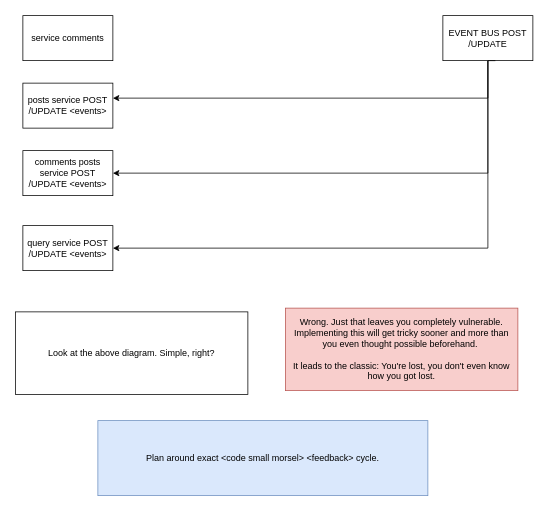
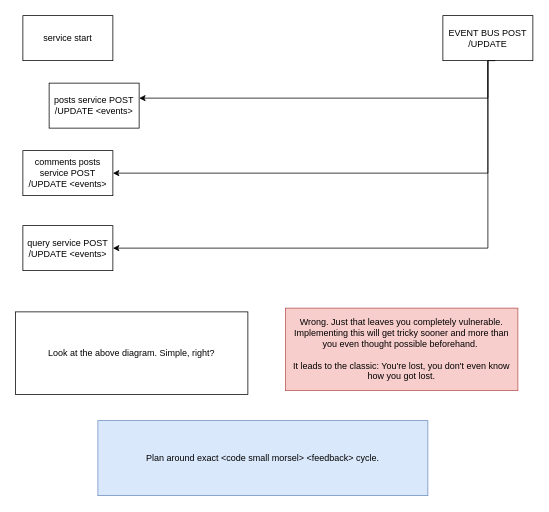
- <mxCell id="2" value="service comments" style="rounded=0;whiteSpace=wrap;html=1;" parent="1" vertex="1"><mxGeometry x="30" y="20" width="120" height="60" as="geometry" /></mxCell>
+ <mxCell id="2" value="service start" style="rounded=0;whiteSpace=wrap;html=1;" parent="1" vertex="1"><mxGeometry x="30" y="20" width="120" height="60" as="geometry" /></mxCell>
- <mxCell id="9" value="posts service POST /UPDATE &amp;lt;events&amp;gt;" style="rounded=0;whiteSpace=wrap;html=1;" parent="1" vertex="1"><mxGeometry x="30" y="110" width="120" height="60" as="geometry" /></mxCell>
+ <mxCell id="9" value="posts service POST /UPDATE &amp;lt;events&amp;gt;" style="rounded=0;whiteSpace=wrap;html=1;" parent="1" vertex="1"><mxGeometry x="65" y="110" width="120" height="60" as="geometry" /></mxCell>
